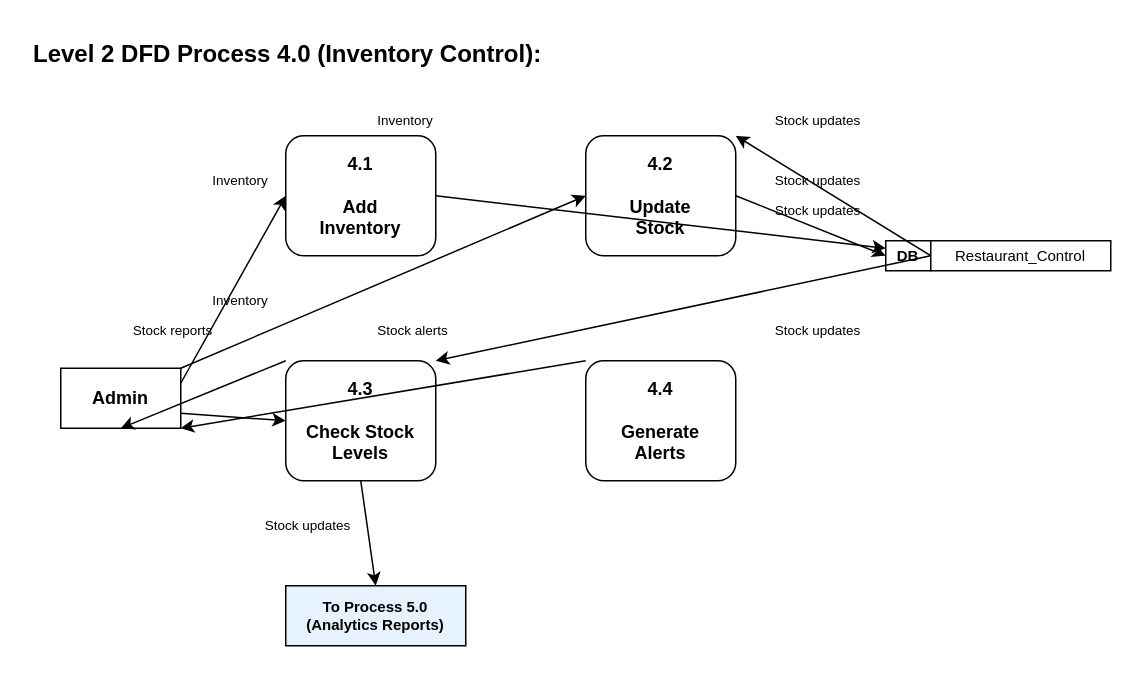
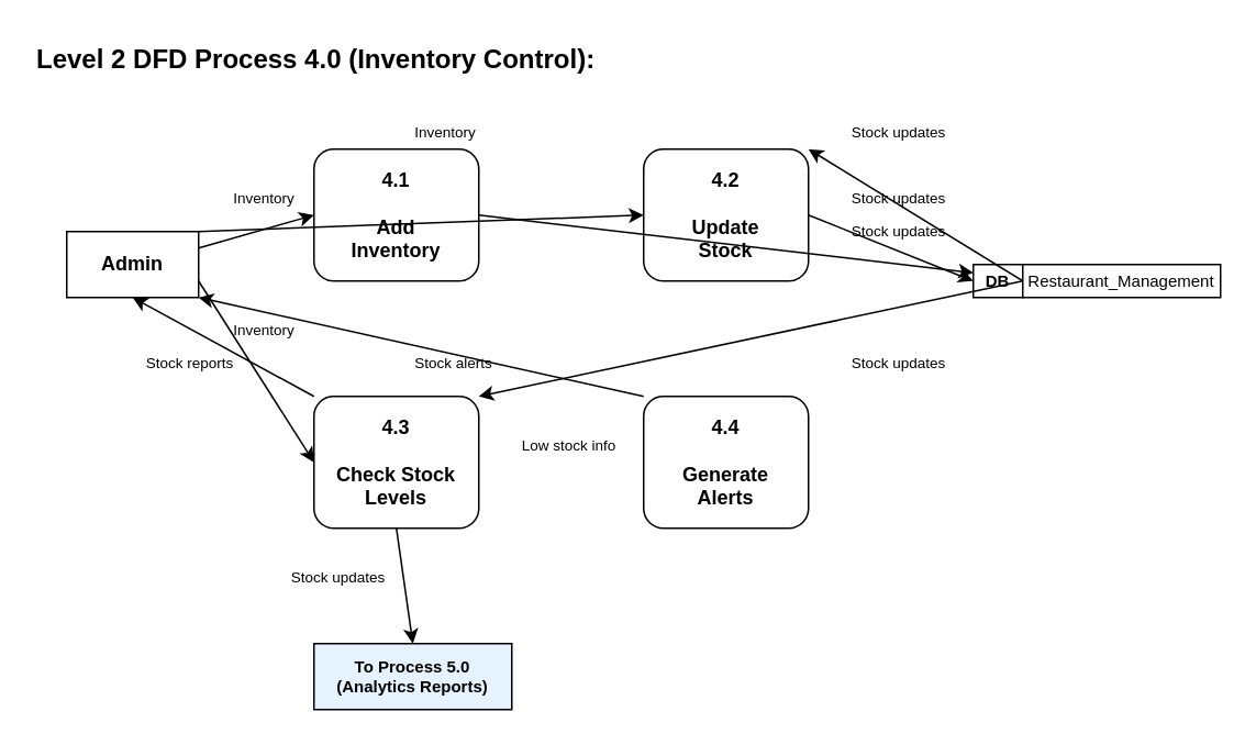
- <mxCell id="9" value="Restaurant_Control" style="rounded=0;whiteSpace=wrap;html=1;strokeColor=#000000;fillColor=#ffffff;fontSize=10;" vertex="1" parent="1"><mxGeometry x="620" y="160" width="120" height="20" as="geometry" /></mxCell>
+ <mxCell id="9" value="Restaurant_Management" style="rounded=0;whiteSpace=wrap;html=1;strokeColor=#000000;fillColor=#ffffff;fontSize=10;" vertex="1" parent="1"><mxGeometry x="620" y="160" width="120" height="20" as="geometry" /></mxCell>
- <mxCell id="3" value="Admin" style="rounded=0;whiteSpace=wrap;html=1;strokeColor=#000000;fillColor=#ffffff;fontSize=12;fontStyle=1;" vertex="1" parent="1"><mxGeometry x="40" y="245" width="80" height="40" as="geometry" /></mxCell>
+ <mxCell id="3" value="Admin" style="rounded=0;whiteSpace=wrap;html=1;strokeColor=#000000;fillColor=#ffffff;fontSize=12;fontStyle=1;" vertex="1" parent="1"><mxGeometry x="40" y="140" width="80" height="40" as="geometry" /></mxCell>
+ <mxCell id="24" value="Low stock info" style="text;html=1;strokeColor=none;fillColor=none;align=center;verticalAlign=middle;whiteSpace=wrap;rounded=0;fontSize=9;" vertex="1" parent="1"><mxGeometry x="310" y="260" width="70" height="20" as="geometry" /></mxCell>
